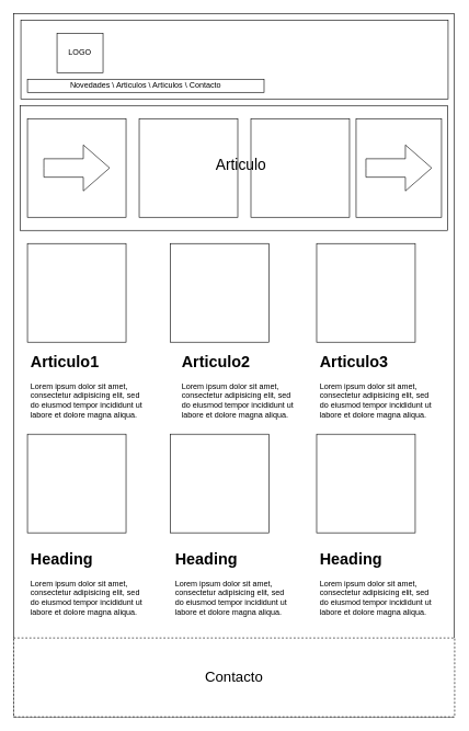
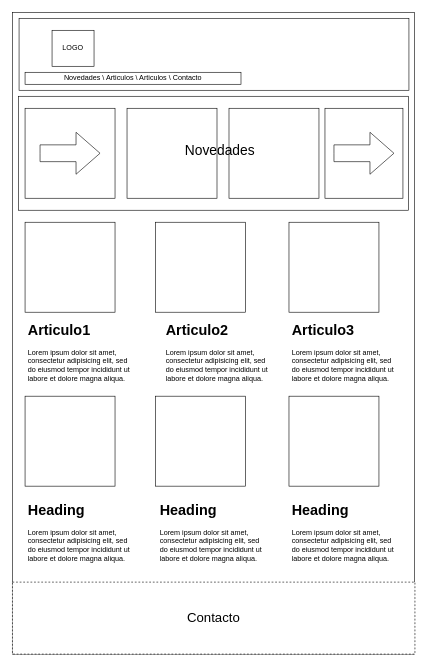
- <mxCell id="10" value="&lt;font style=&quot;font-size: 23px;&quot;&gt;Articulo&lt;/font&gt;" style="text;html=1;align=center;verticalAlign=middle;whiteSpace=wrap;rounded=0;" vertex="1" parent="1"><mxGeometry x="311" y="220" width="110" height="60" as="geometry" /></mxCell>
+ <mxCell id="10" value="&lt;font style=&quot;font-size: 23px;&quot;&gt;Novedades&lt;/font&gt;" style="text;html=1;align=center;verticalAlign=middle;whiteSpace=wrap;rounded=0;" vertex="1" parent="1"><mxGeometry x="311" y="220" width="110" height="60" as="geometry" /></mxCell>
